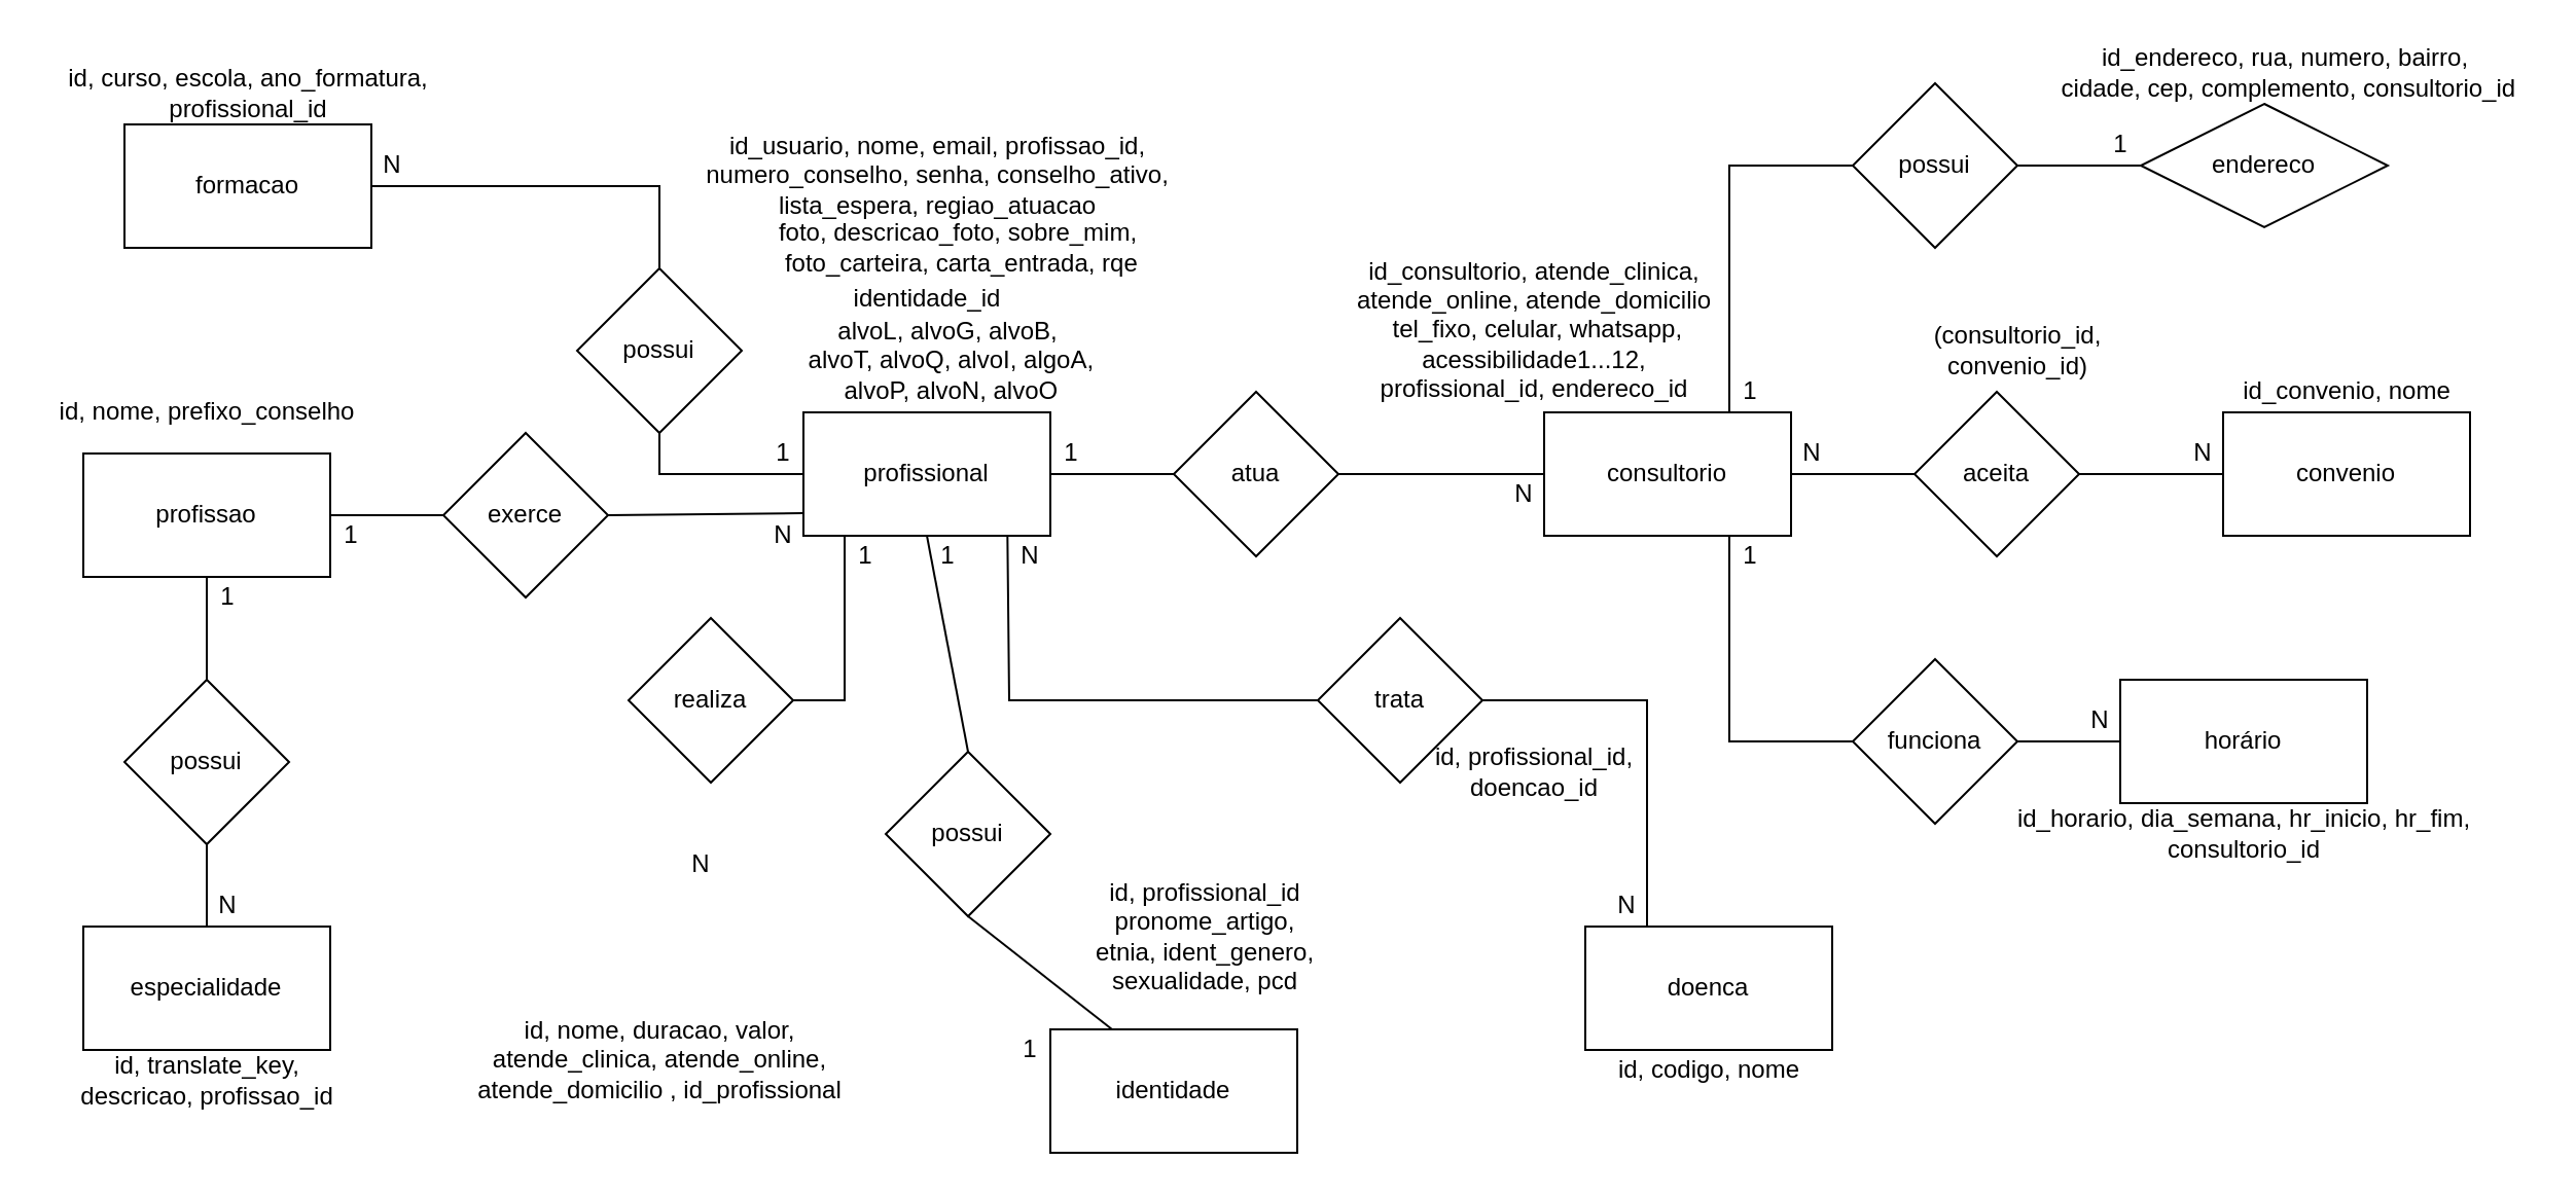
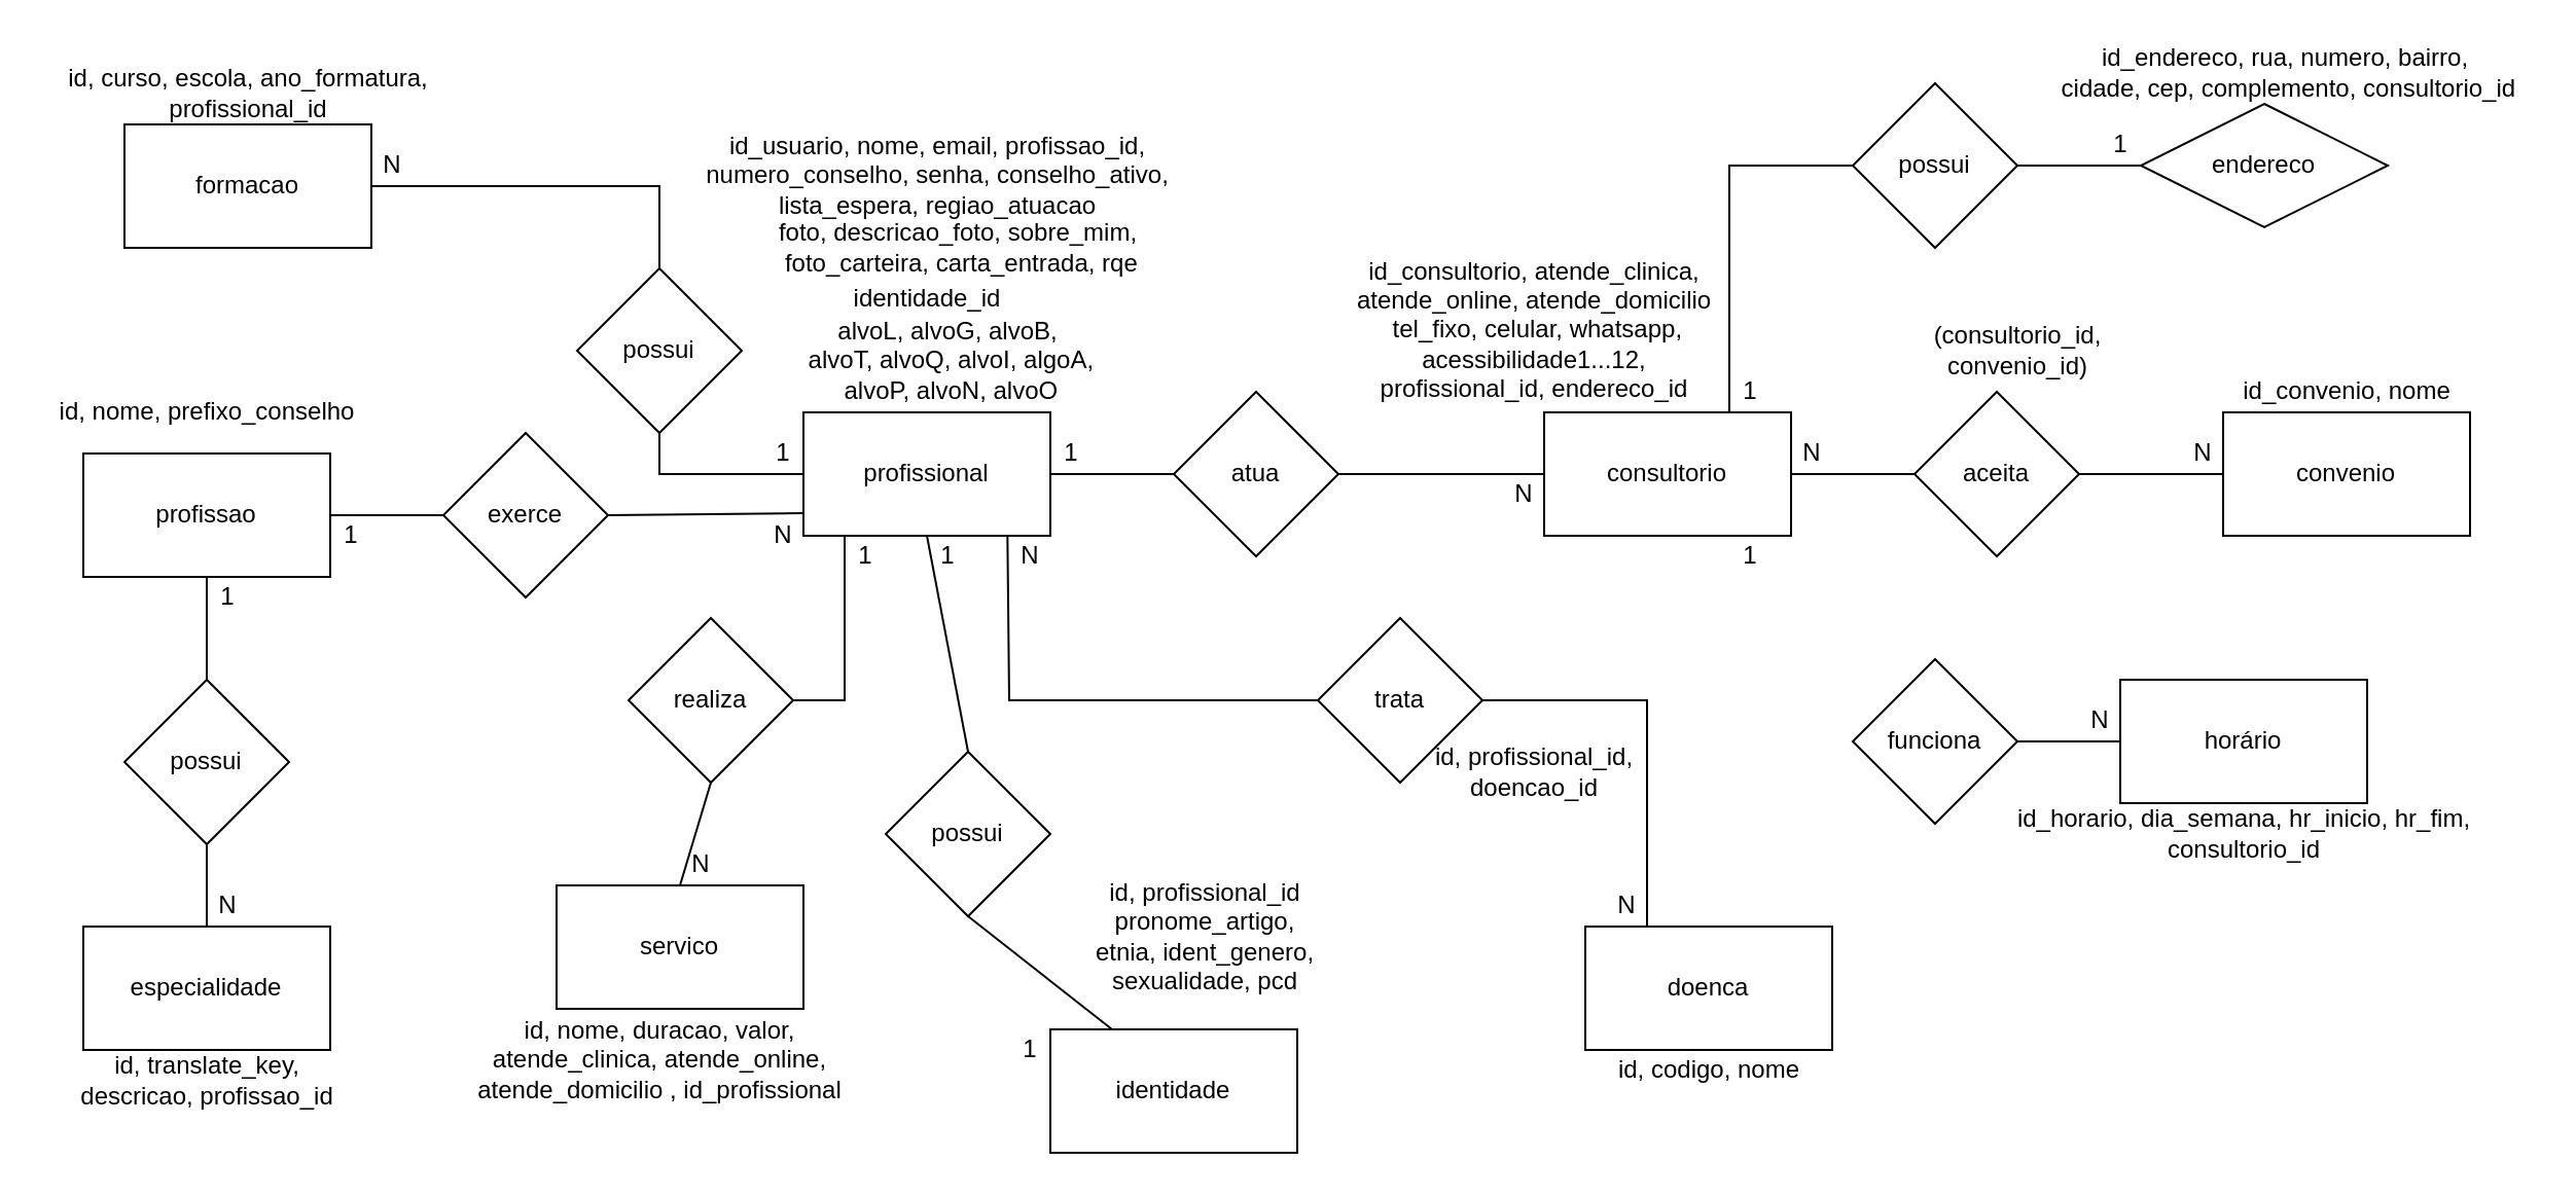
- <mxCell id="26" value="" style="endArrow=none;html=1;rounded=0;entryX=0.75;entryY=1;entryDx=0;entryDy=0;exitX=0;exitY=0.5;exitDx=0;exitDy=0;" parent="1" source="24" target="5" edge="1"><mxGeometry width="50" height="50" relative="1" as="geometry"><mxPoint x="790" y="290" as="sourcePoint" /><mxPoint x="840" y="240" as="targetPoint" /><Array as="points"><mxPoint x="840" y="360" /></Array></mxGeometry></mxCell>
+ <mxCell id="37" value="" style="endArrow=none;html=1;rounded=0;exitX=0.5;exitY=1;exitDx=0;exitDy=0;entryX=0.5;entryY=0;entryDx=0;entryDy=0;" parent="1" source="35" target="34" edge="1"><mxGeometry width="50" height="50" relative="1" as="geometry"><mxPoint x="30" y="340" as="sourcePoint" /><mxPoint x="80" y="290" as="targetPoint" /></mxGeometry></mxCell>
+ <mxCell id="34" value="servico" style="rounded=0;whiteSpace=wrap;html=1;" parent="1" vertex="1"><mxGeometry x="270" y="430" width="120" height="60" as="geometry" /></mxCell>
